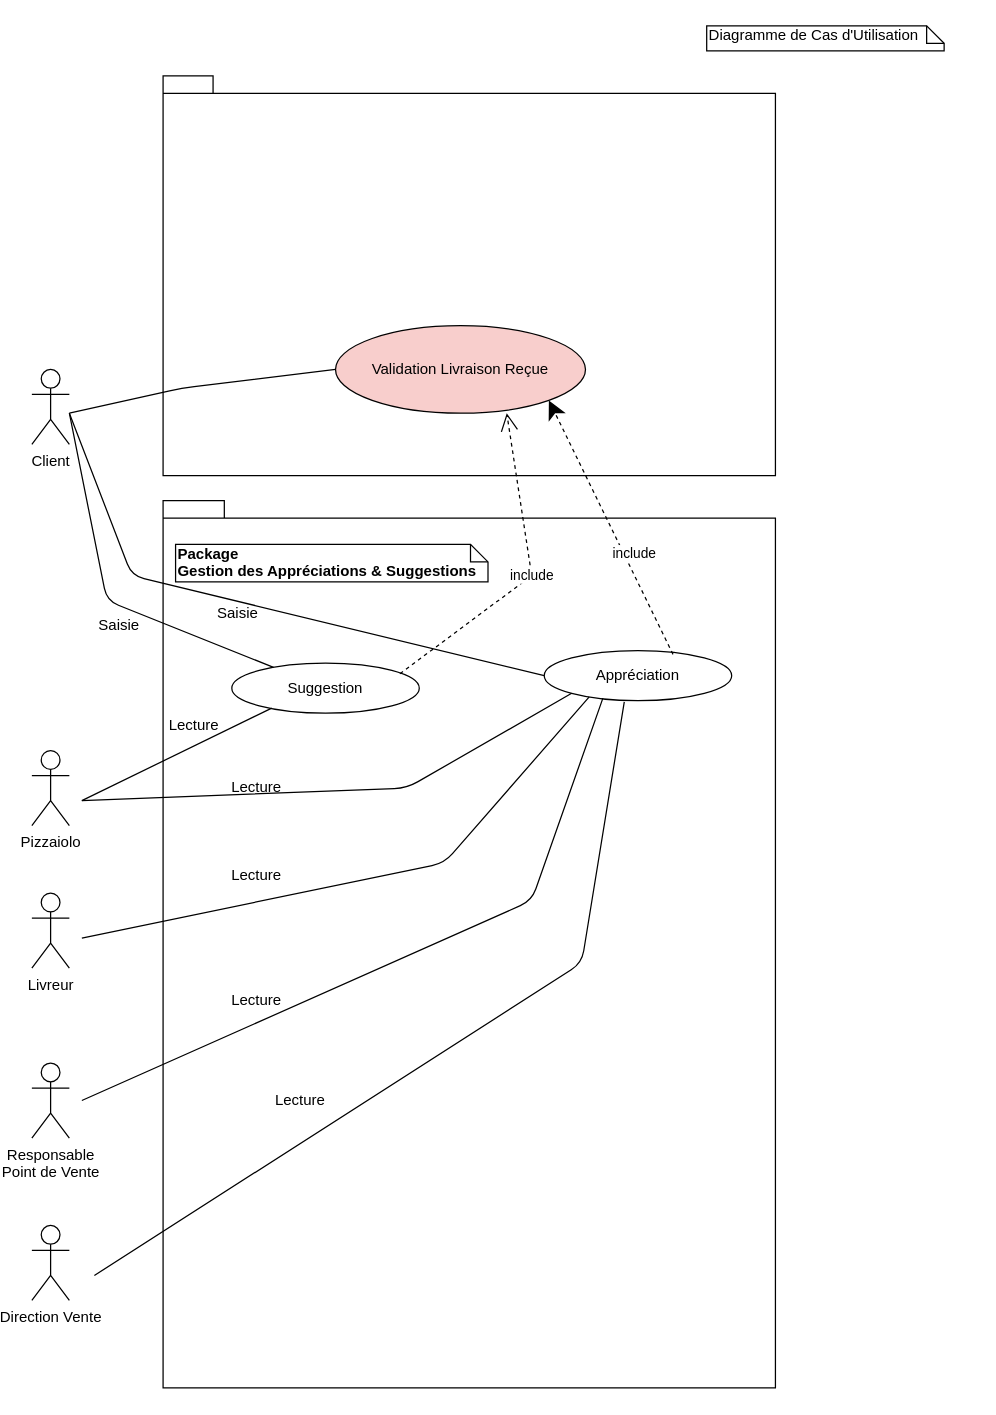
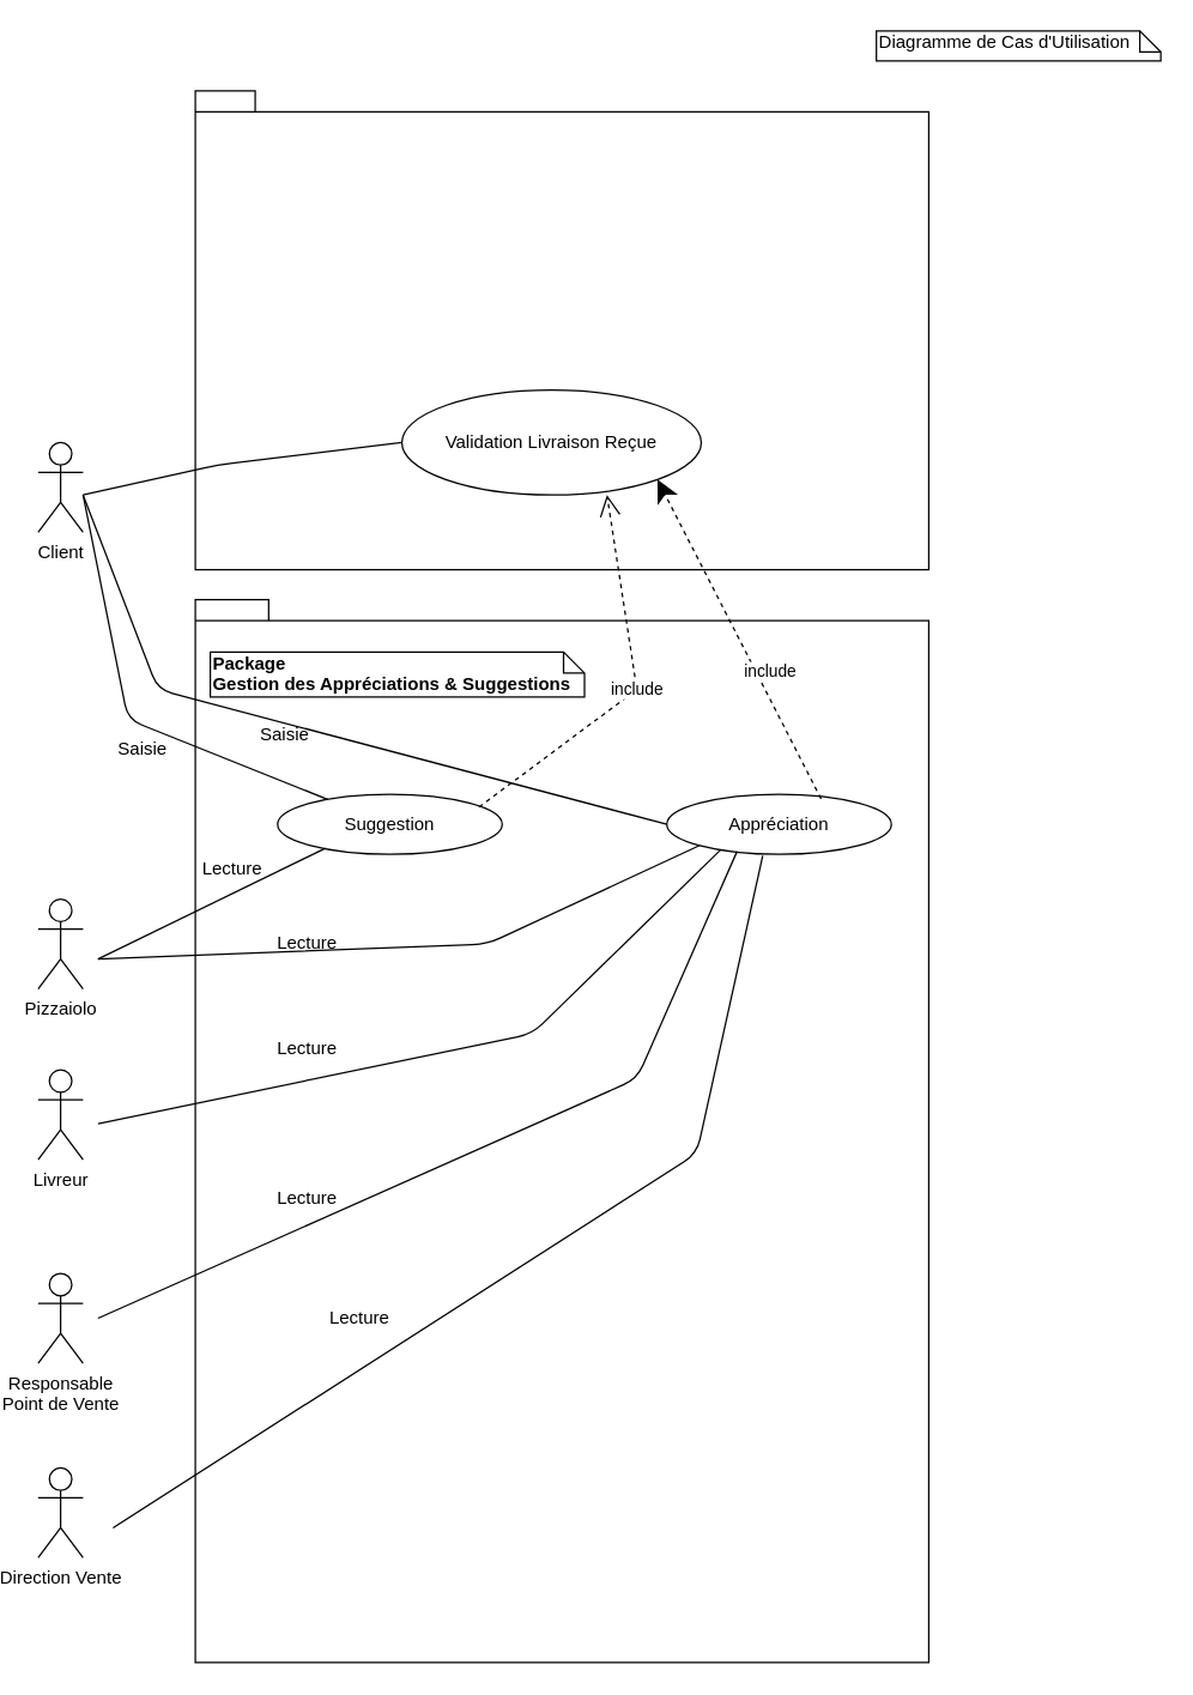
- <mxCell id="4" value="Diagramme de Cas d'Utilisation" style="shape=note;whiteSpace=wrap;html=1;size=14;verticalAlign=top;align=left;spacingTop=-6;" parent="1" vertex="1"><mxGeometry x="560" y="20" width="190" height="20" as="geometry" /></mxCell>
+ <mxCell id="4" value="Diagramme de Cas d'Utilisation" style="shape=note;whiteSpace=wrap;html=1;size=14;verticalAlign=top;align=left;spacingTop=-6;" parent="1" vertex="1"><mxGeometry x="580" y="20" width="190" height="20" as="geometry" /></mxCell>
- <mxCell id="5" value="Validation Livraison Reçue" style="ellipse;whiteSpace=wrap;html=1;fillColor=#f8cecc;" parent="1" vertex="1"><mxGeometry x="263" y="260" width="200" height="70" as="geometry" /></mxCell>
+ <mxCell id="5" value="Validation Livraison Reçue" style="ellipse;whiteSpace=wrap;html=1;" parent="1" vertex="1"><mxGeometry x="263" y="260" width="200" height="70" as="geometry" /></mxCell>
- <mxCell id="7" value="Appréciation" style="ellipse;whiteSpace=wrap;html=1;" parent="1" vertex="1"><mxGeometry x="430" y="520" width="150" height="40" as="geometry" /></mxCell>
+ <mxCell id="7" value="Appréciation" style="ellipse;whiteSpace=wrap;html=1;" parent="1" vertex="1"><mxGeometry x="440" y="530" width="150" height="40" as="geometry" /></mxCell>
